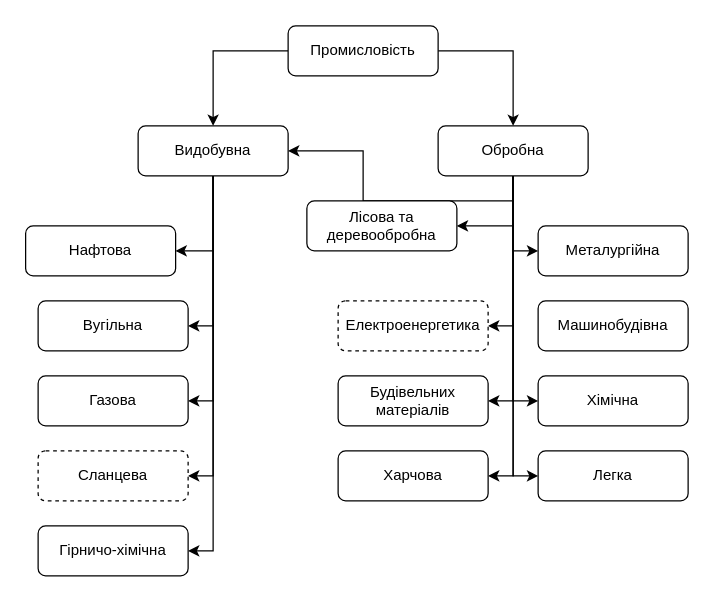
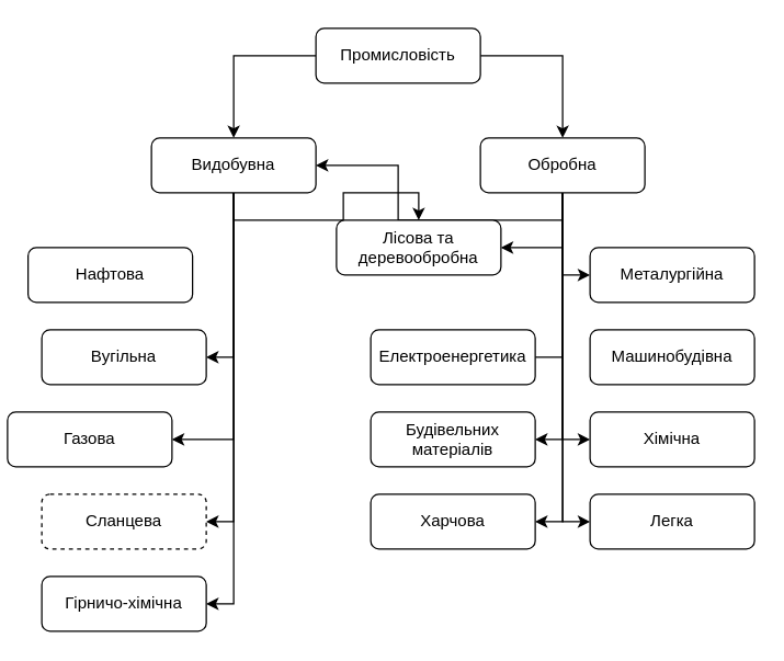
- <mxCell id="5" style="edgeStyle=orthogonalEdgeStyle;rounded=0;orthogonalLoop=1;jettySize=auto;html=1;exitX=0.5;exitY=1;exitDx=0;exitDy=0;entryX=1;entryY=0.5;entryDx=0;entryDy=0;" edge="1" parent="1" source="10" target="20"><mxGeometry relative="1" as="geometry" /></mxCell>
+ <mxCell id="5" style="edgeStyle=orthogonalEdgeStyle;rounded=0;orthogonalLoop=1;jettySize=auto;html=1;exitX=0.5;exitY=1;exitDx=0;exitDy=0;" edge="1" parent="1" source="10" target="32"><mxGeometry relative="1" as="geometry" /></mxCell>
- <mxCell id="31" value="Електроенергетика" style="rounded=1;whiteSpace=wrap;html=1;dashed=1;" vertex="1" parent="1"><mxGeometry x="270" y="240" width="120" height="40" as="geometry" /></mxCell>
+ <mxCell id="31" value="Електроенергетика" style="rounded=1;whiteSpace=wrap;html=1;" vertex="1" parent="1"><mxGeometry x="270" y="240" width="120" height="40" as="geometry" /></mxCell>
- <mxCell id="16" style="edgeStyle=orthogonalEdgeStyle;rounded=0;orthogonalLoop=1;jettySize=auto;html=1;exitX=0.5;exitY=1;exitDx=0;exitDy=0;entryX=1;entryY=0.5;entryDx=0;entryDy=0;" edge="1" parent="1" source="19" target="31"><mxGeometry relative="1" as="geometry" /></mxCell>
+ <mxCell id="16" style="edgeStyle=orthogonalEdgeStyle;rounded=0;orthogonalLoop=1;jettySize=auto;html=1;exitX=0.5;exitY=1;exitDx=0;exitDy=0;entryX=1;entryY=0.5;entryDx=0;entryDy=0;endArrow=none;" edge="1" parent="1" source="19" target="31"><mxGeometry relative="1" as="geometry" /></mxCell>
- <mxCell id="22" value="Газова" style="rounded=1;whiteSpace=wrap;html=1;" vertex="1" parent="1"><mxGeometry x="30" y="300" width="120" height="40" as="geometry" /></mxCell>
+ <mxCell id="22" value="Газова" style="rounded=1;whiteSpace=wrap;html=1;" vertex="1" parent="1"><mxGeometry x="5" y="300" width="120" height="40" as="geometry" /></mxCell>
